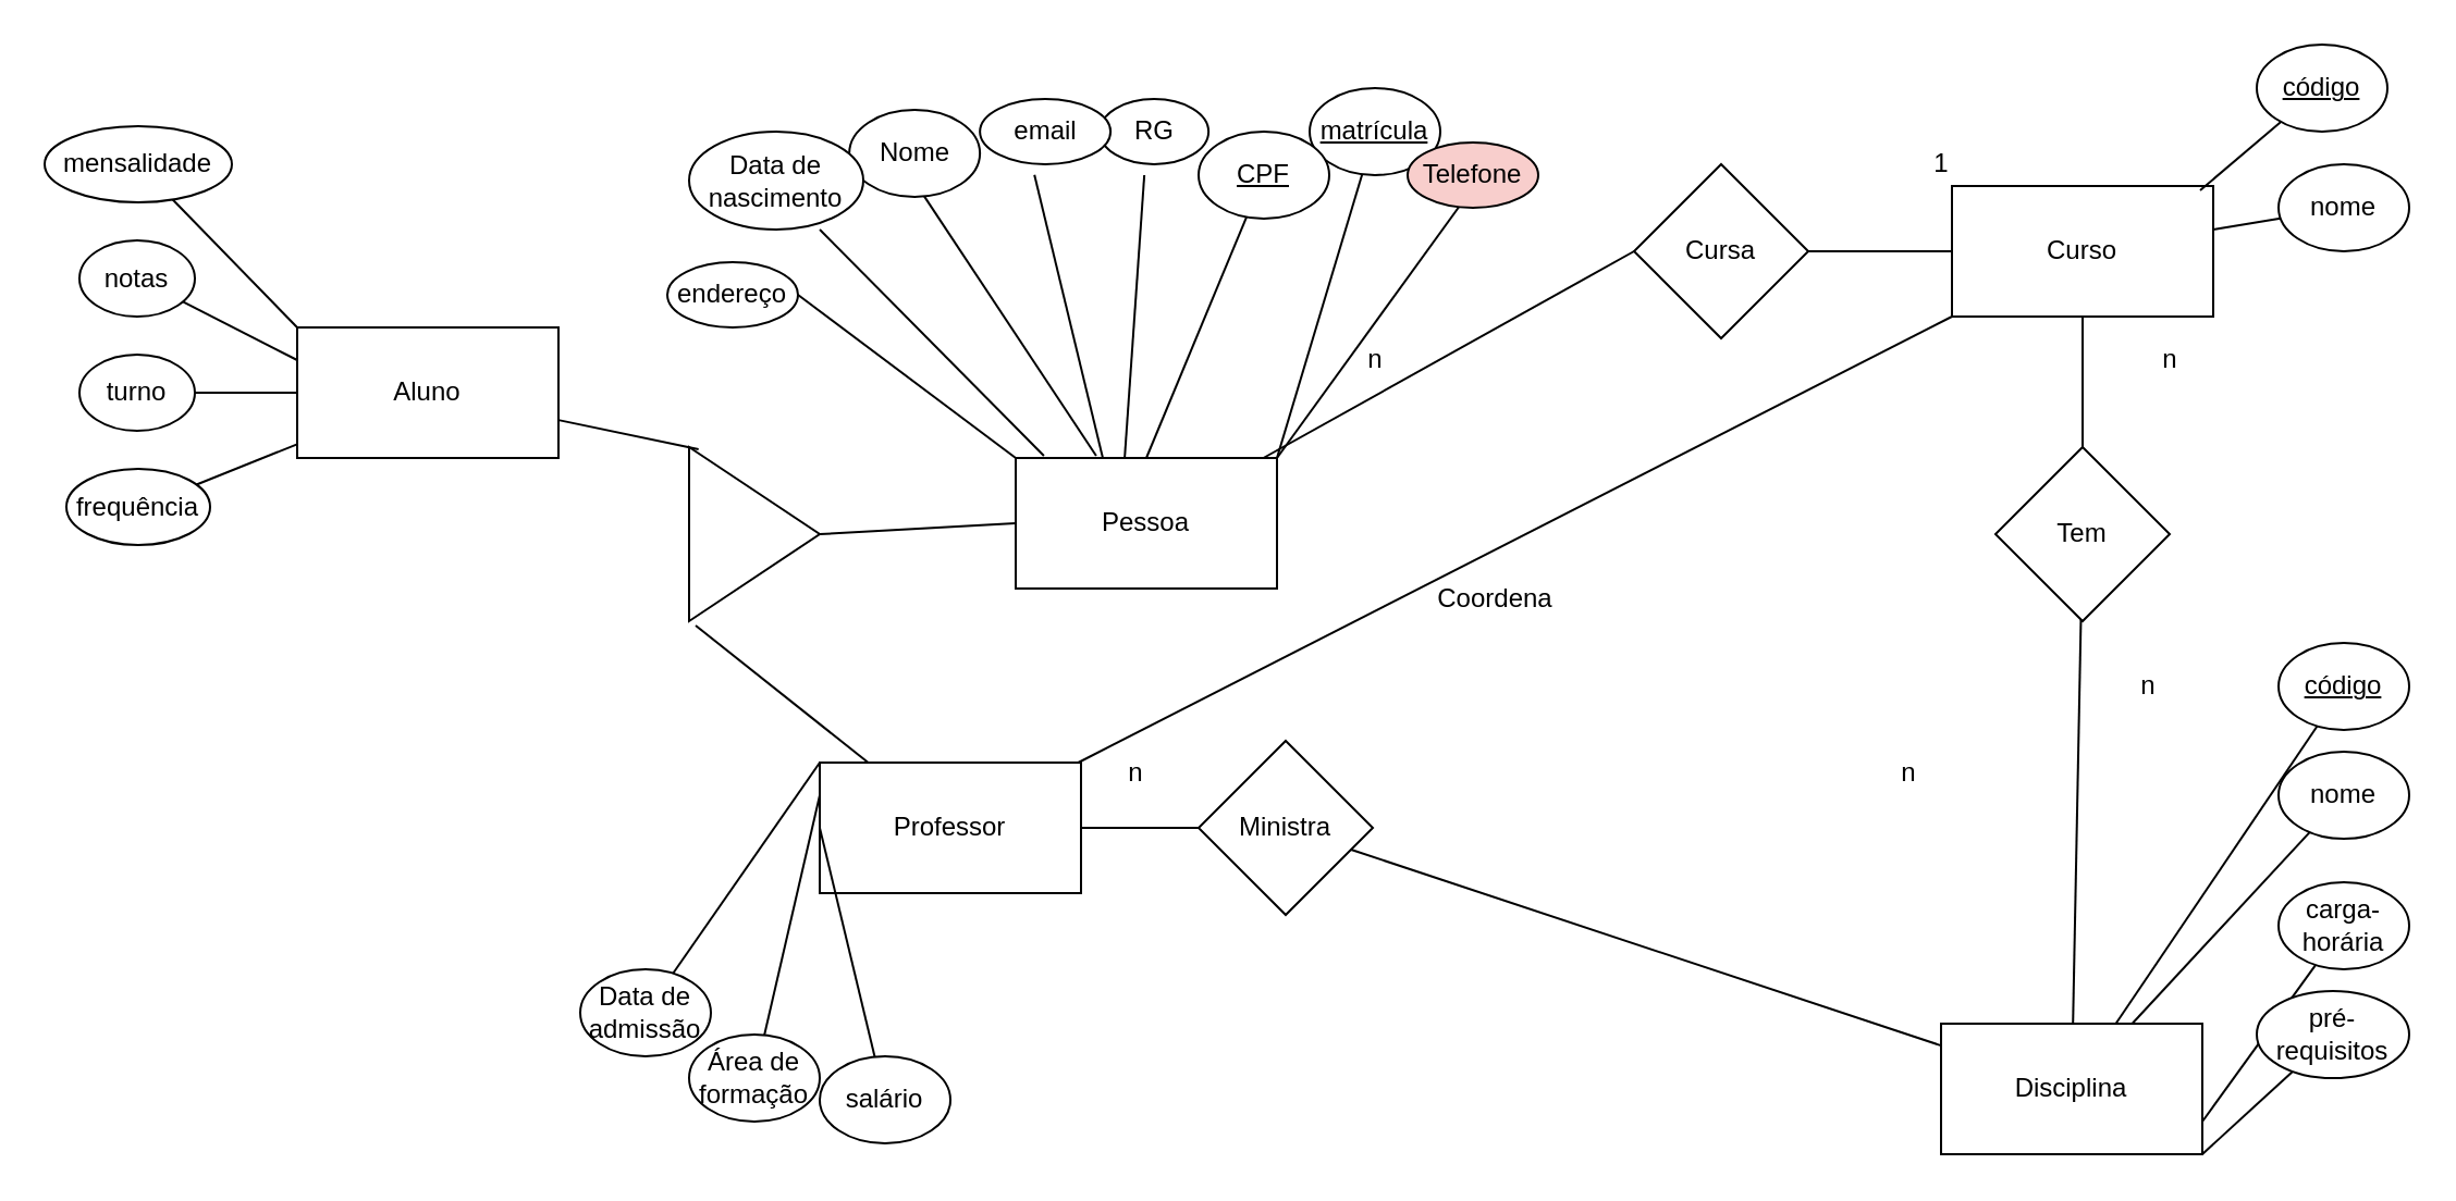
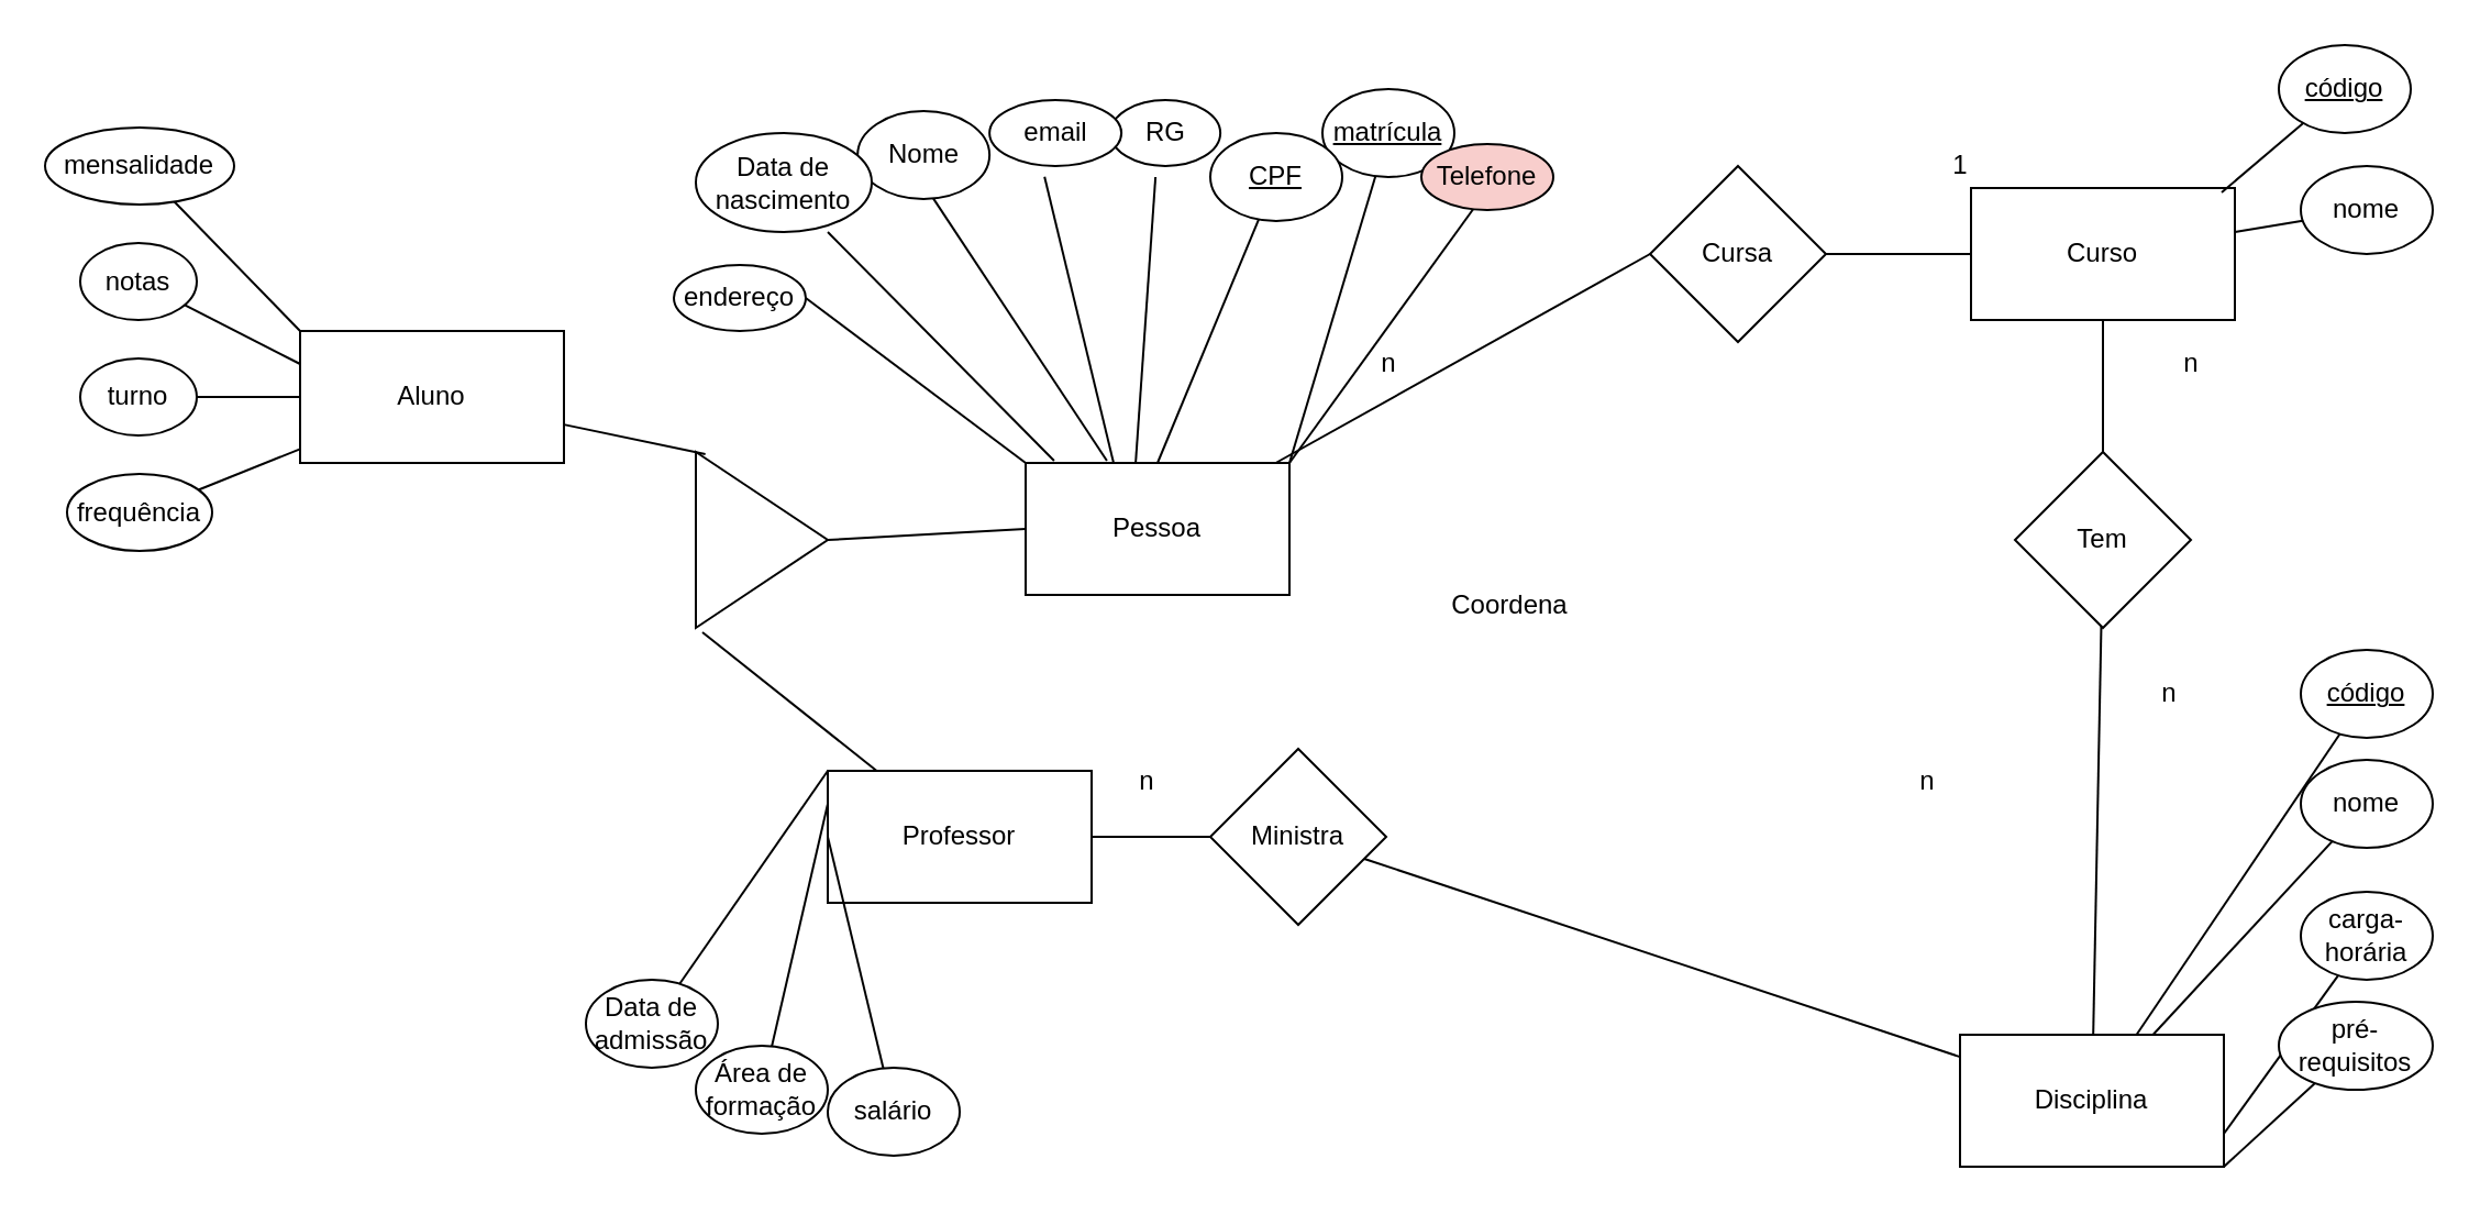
- <mxCell id="38" style="rounded=0;orthogonalLoop=1;jettySize=auto;html=1;entryX=0;entryY=1;entryDx=0;entryDy=0;endArrow=none;endFill=0;" edge="1" parent="1" source="39" target="17"><mxGeometry relative="1" as="geometry" /></mxCell>
